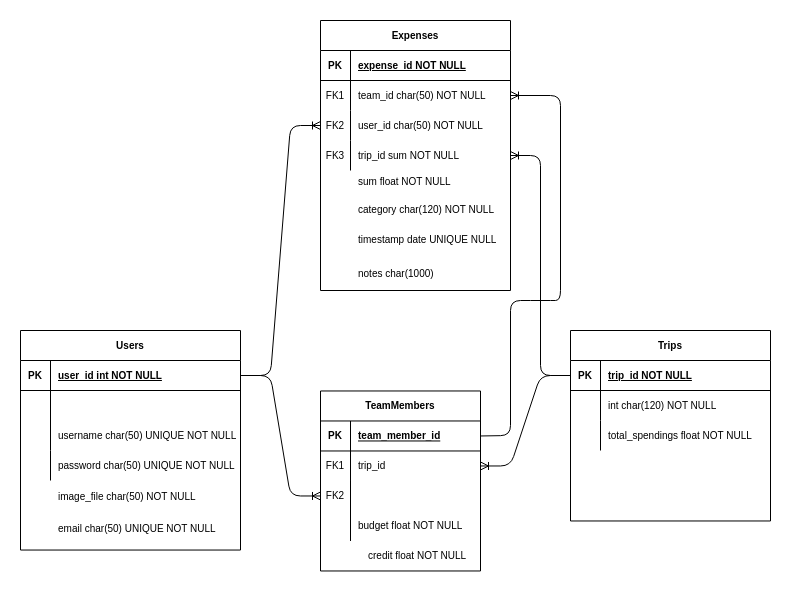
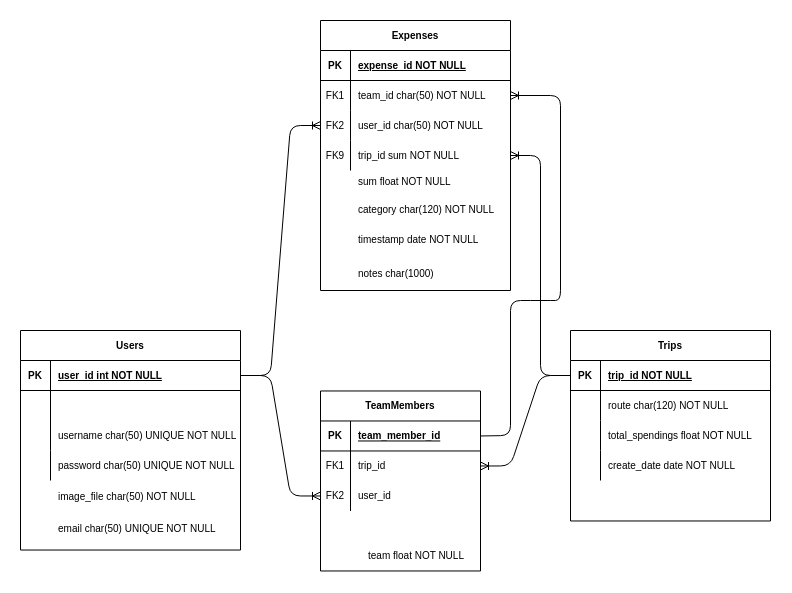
- <mxCell id="15" value="FK3" style="shape=partialRectangle;connectable=0;fillColor=none;top=0;left=0;bottom=0;right=0;editable=1;overflow=hidden;fontSize=10;" parent="14" vertex="1"><mxGeometry width="30" height="30" as="geometry" /></mxCell>
+ <mxCell id="15" value="FK9" style="shape=partialRectangle;connectable=0;fillColor=none;top=0;left=0;bottom=0;right=0;editable=1;overflow=hidden;fontSize=10;" parent="14" vertex="1"><mxGeometry width="30" height="30" as="geometry" /></mxCell>
- <mxCell id="18" value="timestamp date UNIQUE NULL" style="shape=partialRectangle;connectable=0;fillColor=none;top=0;left=0;bottom=0;right=0;align=left;spacingLeft=6;overflow=hidden;fontSize=10;" parent="3" vertex="1"><mxGeometry x="30" y="202.5" width="198" height="33.75" as="geometry" /></mxCell>
+ <mxCell id="18" value="timestamp date NOT NULL" style="shape=partialRectangle;connectable=0;fillColor=none;top=0;left=0;bottom=0;right=0;align=left;spacingLeft=6;overflow=hidden;fontSize=10;" parent="3" vertex="1"><mxGeometry x="30" y="202.5" width="198" height="33.75" as="geometry" /></mxCell>
- <mxCell id="44" value="int char(120) NOT NULL" style="shape=partialRectangle;connectable=0;fillColor=none;top=0;left=0;bottom=0;right=0;align=left;spacingLeft=6;overflow=hidden;fontSize=10;" vertex="1" parent="42"><mxGeometry x="30" width="170" height="30" as="geometry" /></mxCell>
+ <mxCell id="44" value="route char(120) NOT NULL" style="shape=partialRectangle;connectable=0;fillColor=none;top=0;left=0;bottom=0;right=0;align=left;spacingLeft=6;overflow=hidden;fontSize=10;" vertex="1" parent="42"><mxGeometry x="30" width="170" height="30" as="geometry" /></mxCell>
+ <mxCell id="50" value="create_date date NOT NULL" style="shape=partialRectangle;connectable=0;fillColor=none;top=0;left=0;bottom=0;right=0;align=left;spacingLeft=6;overflow=hidden;fontSize=10;" vertex="1" parent="48"><mxGeometry x="30" width="170" height="30" as="geometry" /></mxCell>
+ <mxCell id="60" value="user_id" style="shape=partialRectangle;connectable=0;fillColor=none;top=0;left=0;bottom=0;right=0;align=left;spacingLeft=6;overflow=hidden;fontSize=10;" vertex="1" parent="58"><mxGeometry x="30" width="130" height="30" as="geometry" /></mxCell>
- <mxCell id="63" value="budget float NOT NULL" style="shape=partialRectangle;connectable=0;fillColor=none;top=0;left=0;bottom=0;right=0;align=left;spacingLeft=6;overflow=hidden;fontSize=10;" vertex="1" parent="61"><mxGeometry x="30" width="130" height="30" as="geometry" /></mxCell>
- <mxCell id="64" value="credit float NOT NULL" style="shape=partialRectangle;connectable=0;fillColor=none;top=0;left=0;bottom=0;right=0;align=left;spacingLeft=6;overflow=hidden;fontSize=10;" vertex="1" parent="1"><mxGeometry x="360" y="540.48" width="150" height="30" as="geometry" /></mxCell>
+ <mxCell id="64" value="team float NOT NULL" style="shape=partialRectangle;connectable=0;fillColor=none;top=0;left=0;bottom=0;right=0;align=left;spacingLeft=6;overflow=hidden;fontSize=10;" vertex="1" parent="1"><mxGeometry x="360" y="540.48" width="150" height="30" as="geometry" /></mxCell>
